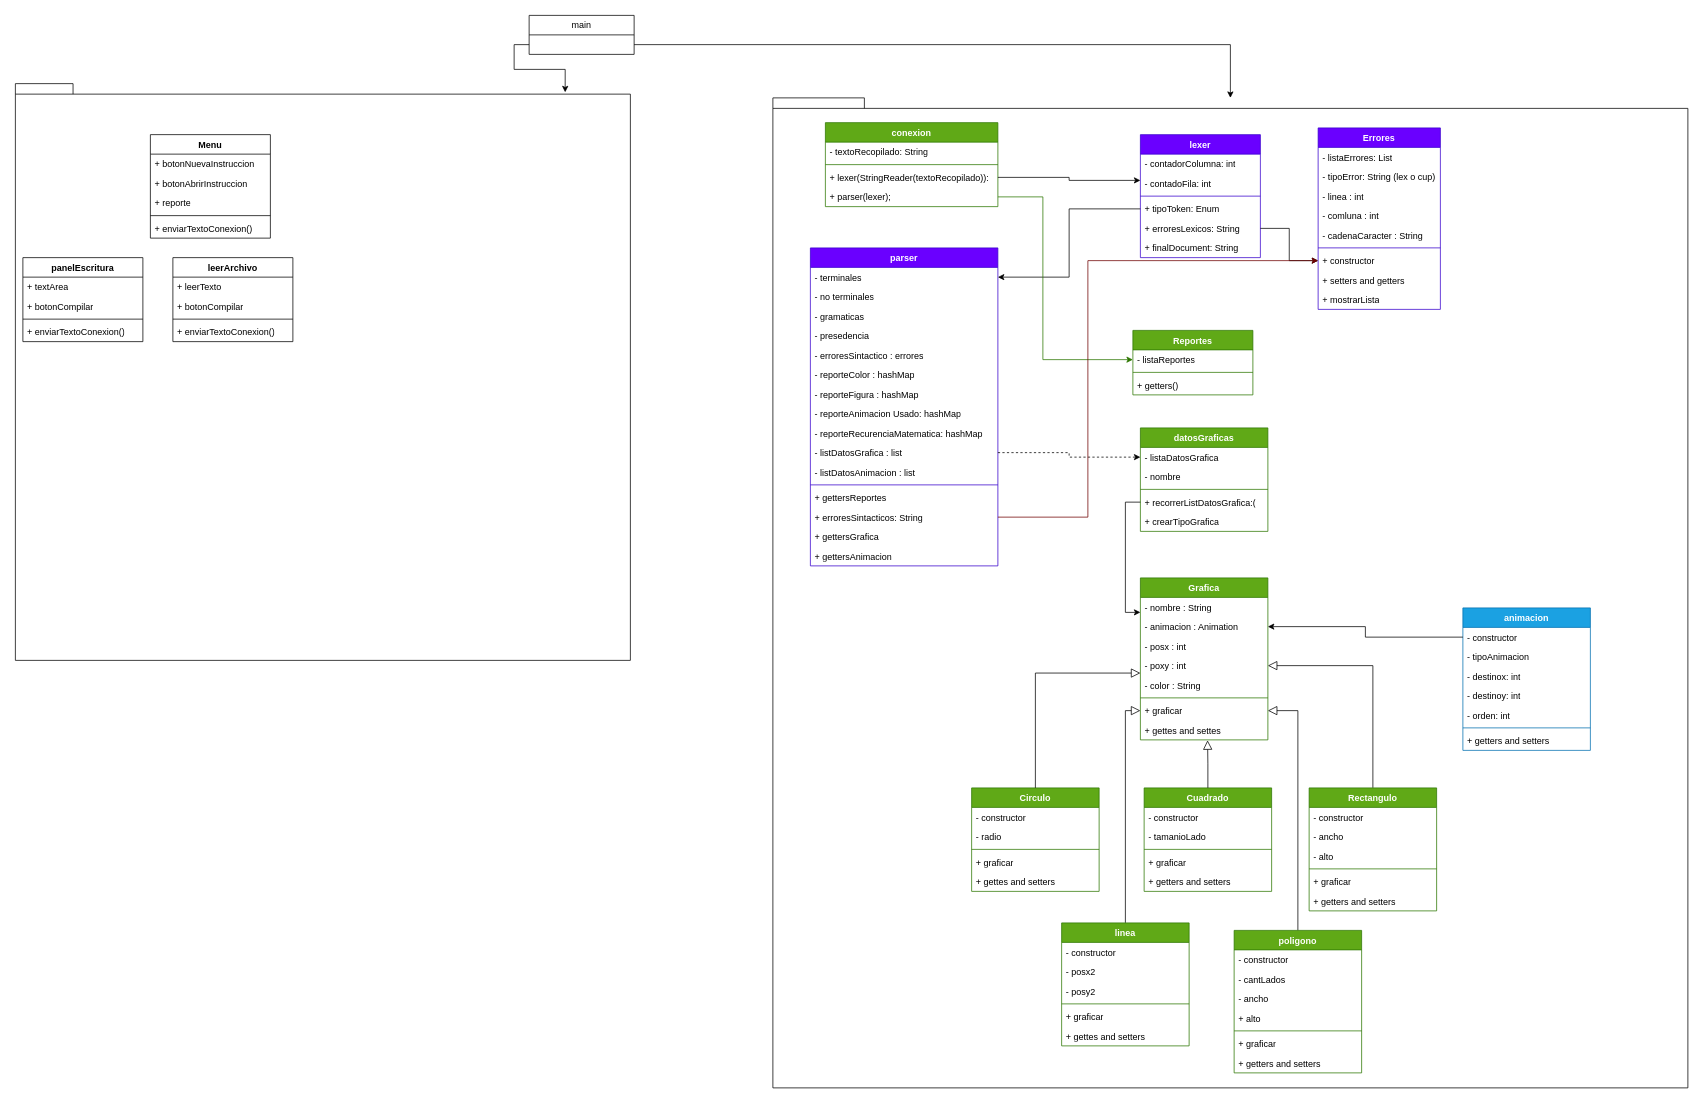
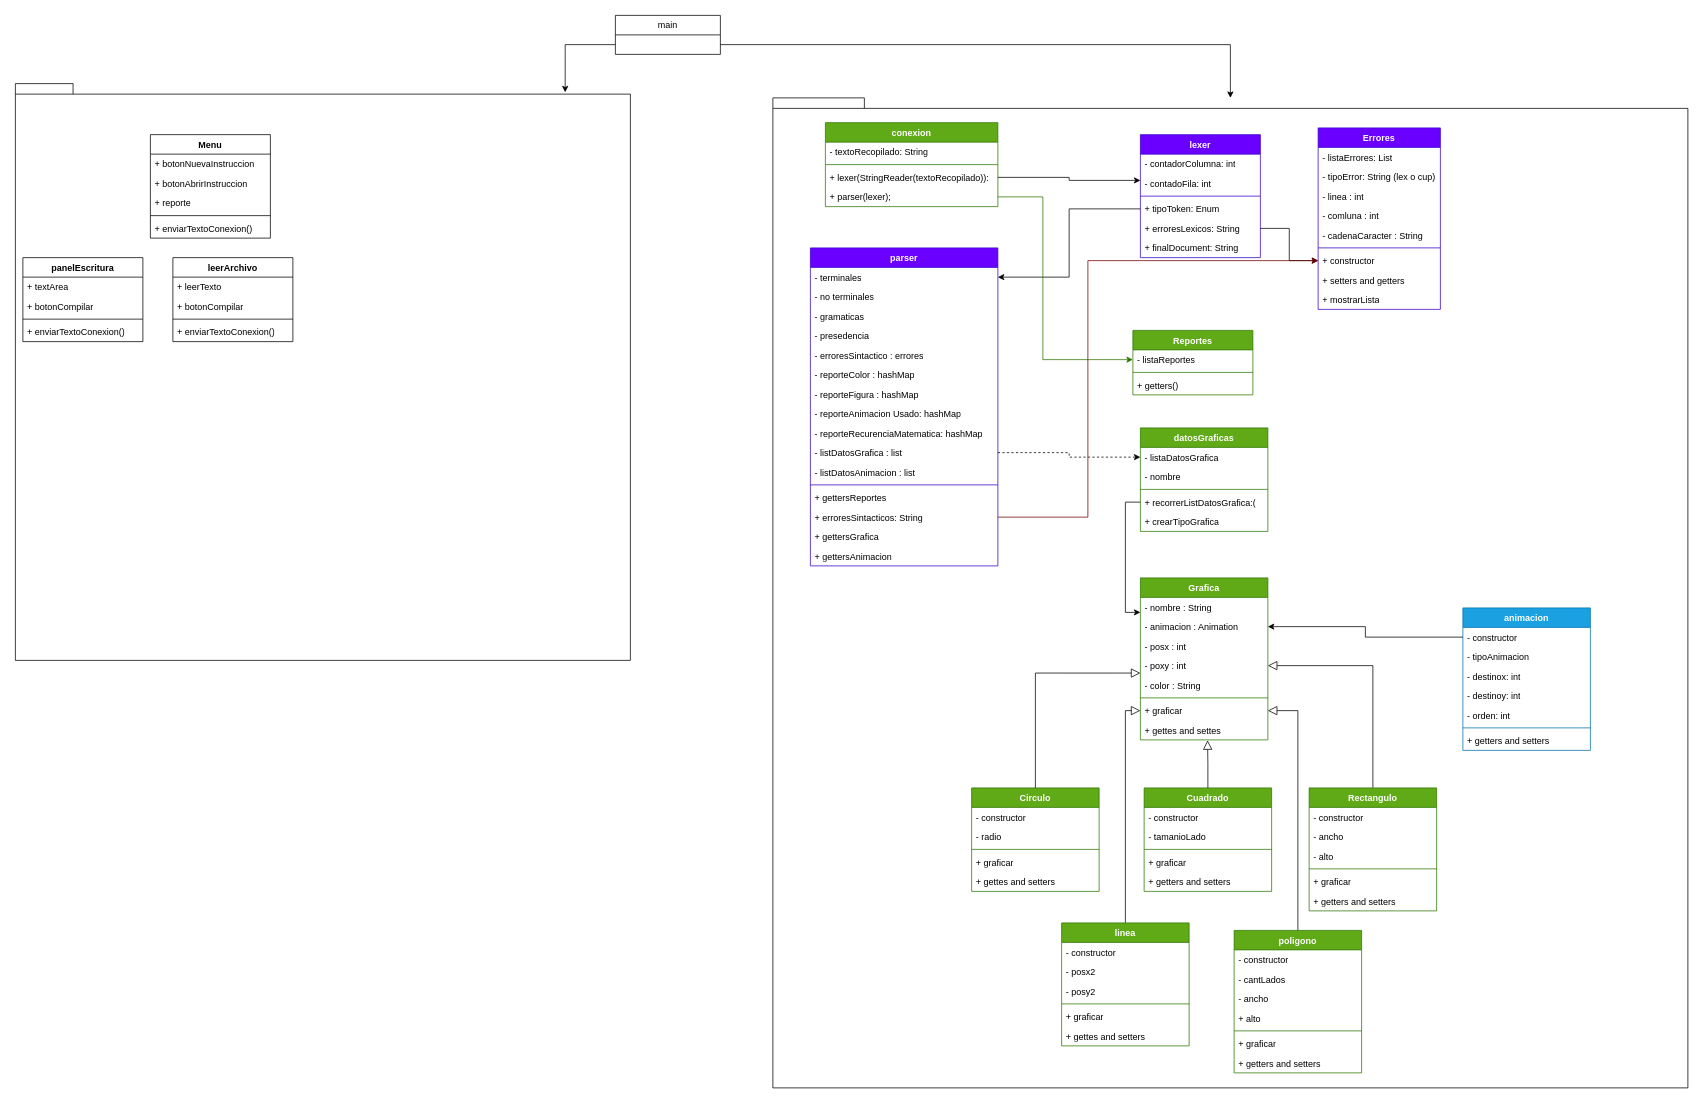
- <mxCell id="4" value="main" style="swimlane;fontStyle=0;childLayout=stackLayout;horizontal=1;startSize=26;fillColor=none;horizontalStack=0;resizeParent=1;resizeParentMax=0;resizeLast=0;collapsible=1;marginBottom=0;whiteSpace=wrap;html=1;" parent="1" vertex="1"><mxGeometry x="705" y="20" width="140" height="52" as="geometry" /></mxCell>
+ <mxCell id="4" value="main" style="swimlane;fontStyle=0;childLayout=stackLayout;horizontal=1;startSize=26;fillColor=none;horizontalStack=0;resizeParent=1;resizeParentMax=0;resizeLast=0;collapsible=1;marginBottom=0;whiteSpace=wrap;html=1;" parent="1" vertex="1"><mxGeometry x="820" y="20" width="140" height="52" as="geometry" /></mxCell>
